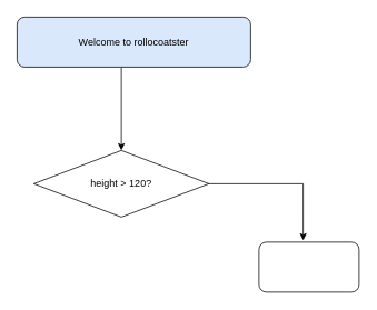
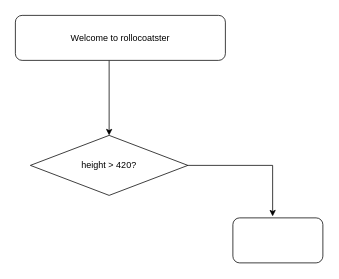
- <mxCell id="4" value="Welcome to rollocoatster" style="rounded=1;whiteSpace=wrap;html=1;fillColor=#dae8fc;" vertex="1" parent="1"><mxGeometry x="20" y="20" width="280" height="60" as="geometry" /></mxCell>
+ <mxCell id="4" value="Welcome to rollocoatster" style="rounded=1;whiteSpace=wrap;html=1;" vertex="1" parent="1"><mxGeometry x="20" y="20" width="280" height="60" as="geometry" /></mxCell>
- <mxCell id="3" value="height &amp;gt; 120?" style="rhombus;whiteSpace=wrap;html=1;" vertex="1" parent="1"><mxGeometry x="40" y="180" width="210" height="80" as="geometry" /></mxCell>
+ <mxCell id="3" value="height &amp;gt; 420?" style="rhombus;whiteSpace=wrap;html=1;" vertex="1" parent="1"><mxGeometry x="40" y="180" width="210" height="80" as="geometry" /></mxCell>
